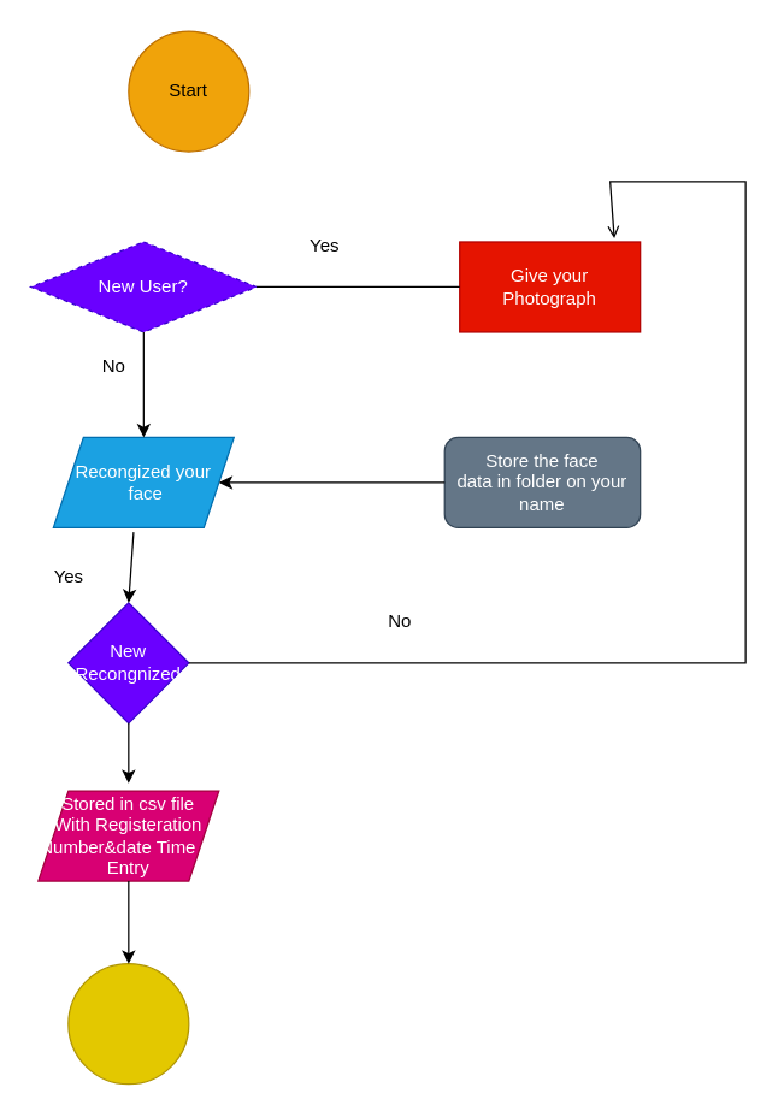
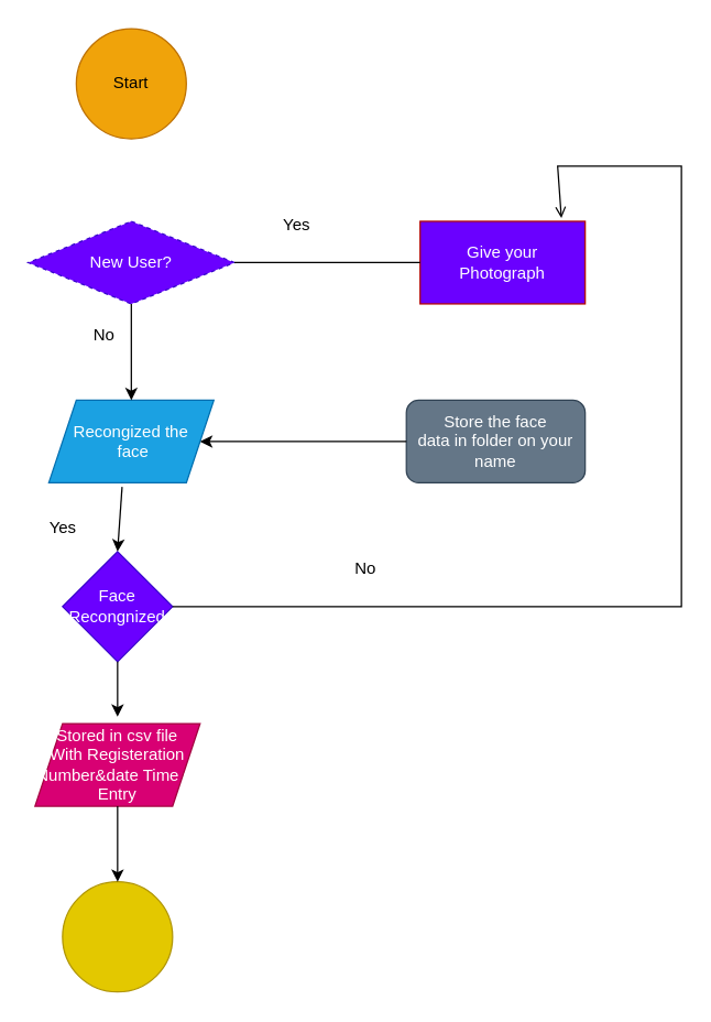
- <mxCell id="2" value="Start" style="ellipse;whiteSpace=wrap;html=1;aspect=fixed;fillColor=#f0a30a;fontColor=#000000;strokeColor=#BD7000;" vertex="1" parent="1"><mxGeometry x="85" y="20" width="80" height="80" as="geometry" /></mxCell>
+ <mxCell id="2" value="Start" style="ellipse;whiteSpace=wrap;html=1;aspect=fixed;fillColor=#f0a30a;fontColor=#000000;strokeColor=#BD7000;" vertex="1" parent="1"><mxGeometry x="55" y="20" width="80" height="80" as="geometry" /></mxCell>
- <mxCell id="8" value="Give your&lt;div&gt;Photograph&lt;/div&gt;" style="rounded=0;whiteSpace=wrap;html=1;fillColor=#e51400;fontColor=#ffffff;strokeColor=#B20000;" vertex="1" parent="1"><mxGeometry x="305" y="160" width="120" height="60" as="geometry" /></mxCell>
+ <mxCell id="8" value="Give your&lt;div&gt;Photograph&lt;/div&gt;" style="rounded=0;whiteSpace=wrap;html=1;fillColor=#6a00ff;fontColor=#ffffff;strokeColor=#B20000;" vertex="1" parent="1"><mxGeometry x="305" y="160" width="120" height="60" as="geometry" /></mxCell>
- <mxCell id="7" value="Recongized your&lt;div&gt;&amp;nbsp;face&lt;/div&gt;" style="shape=parallelogram;perimeter=parallelogramPerimeter;whiteSpace=wrap;html=1;fixedSize=1;fillColor=#1ba1e2;fontColor=#ffffff;strokeColor=#006EAF;" vertex="1" parent="1"><mxGeometry x="35" y="290" width="120" height="60" as="geometry" /></mxCell>
+ <mxCell id="7" value="Recongized the&lt;div&gt;&amp;nbsp;face&lt;/div&gt;" style="shape=parallelogram;perimeter=parallelogramPerimeter;whiteSpace=wrap;html=1;fixedSize=1;fillColor=#1ba1e2;fontColor=#ffffff;strokeColor=#006EAF;" vertex="1" parent="1"><mxGeometry x="35" y="290" width="120" height="60" as="geometry" /></mxCell>
- <mxCell id="4" value="New&lt;div&gt;Recongnized&lt;/div&gt;" style="rhombus;whiteSpace=wrap;html=1;fillColor=#6a00ff;fontColor=#ffffff;strokeColor=#3700CC;" vertex="1" parent="1"><mxGeometry x="45" y="400" width="80" height="80" as="geometry" /></mxCell>
+ <mxCell id="4" value="Face&lt;div&gt;Recongnized&lt;/div&gt;" style="rhombus;whiteSpace=wrap;html=1;fillColor=#6a00ff;fontColor=#ffffff;strokeColor=#3700CC;" vertex="1" parent="1"><mxGeometry x="45" y="400" width="80" height="80" as="geometry" /></mxCell>
